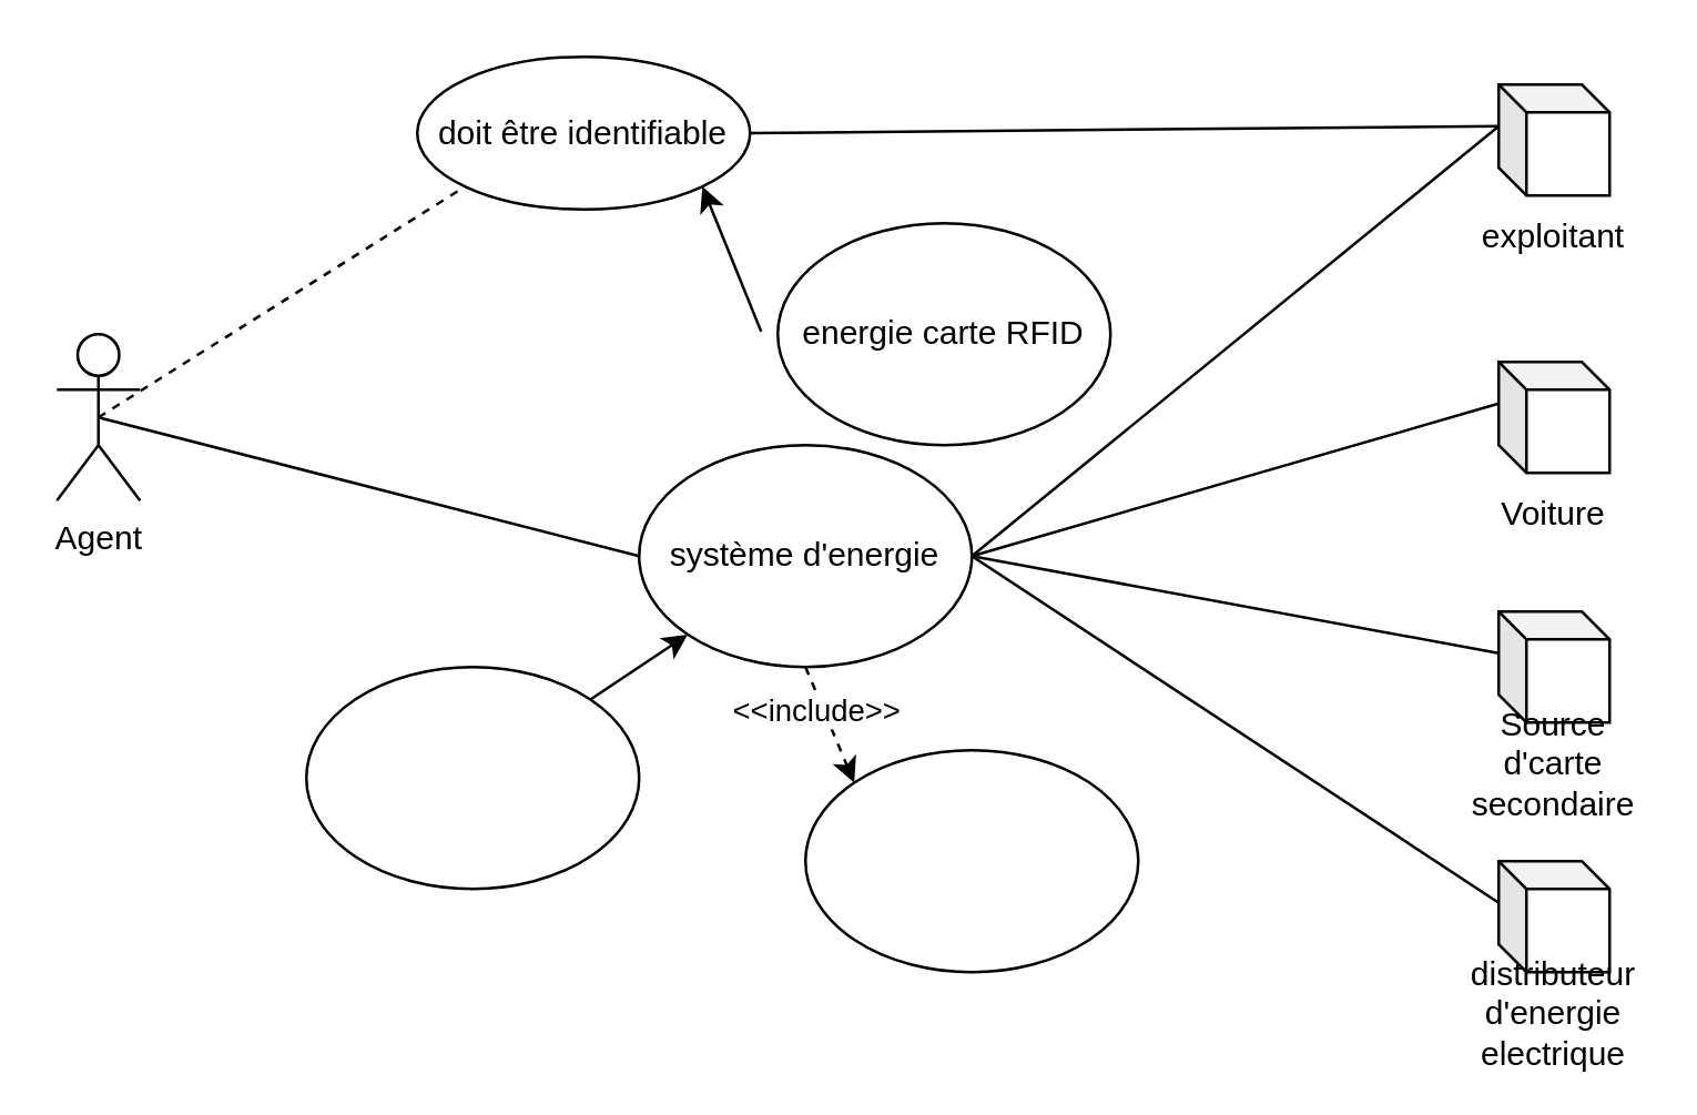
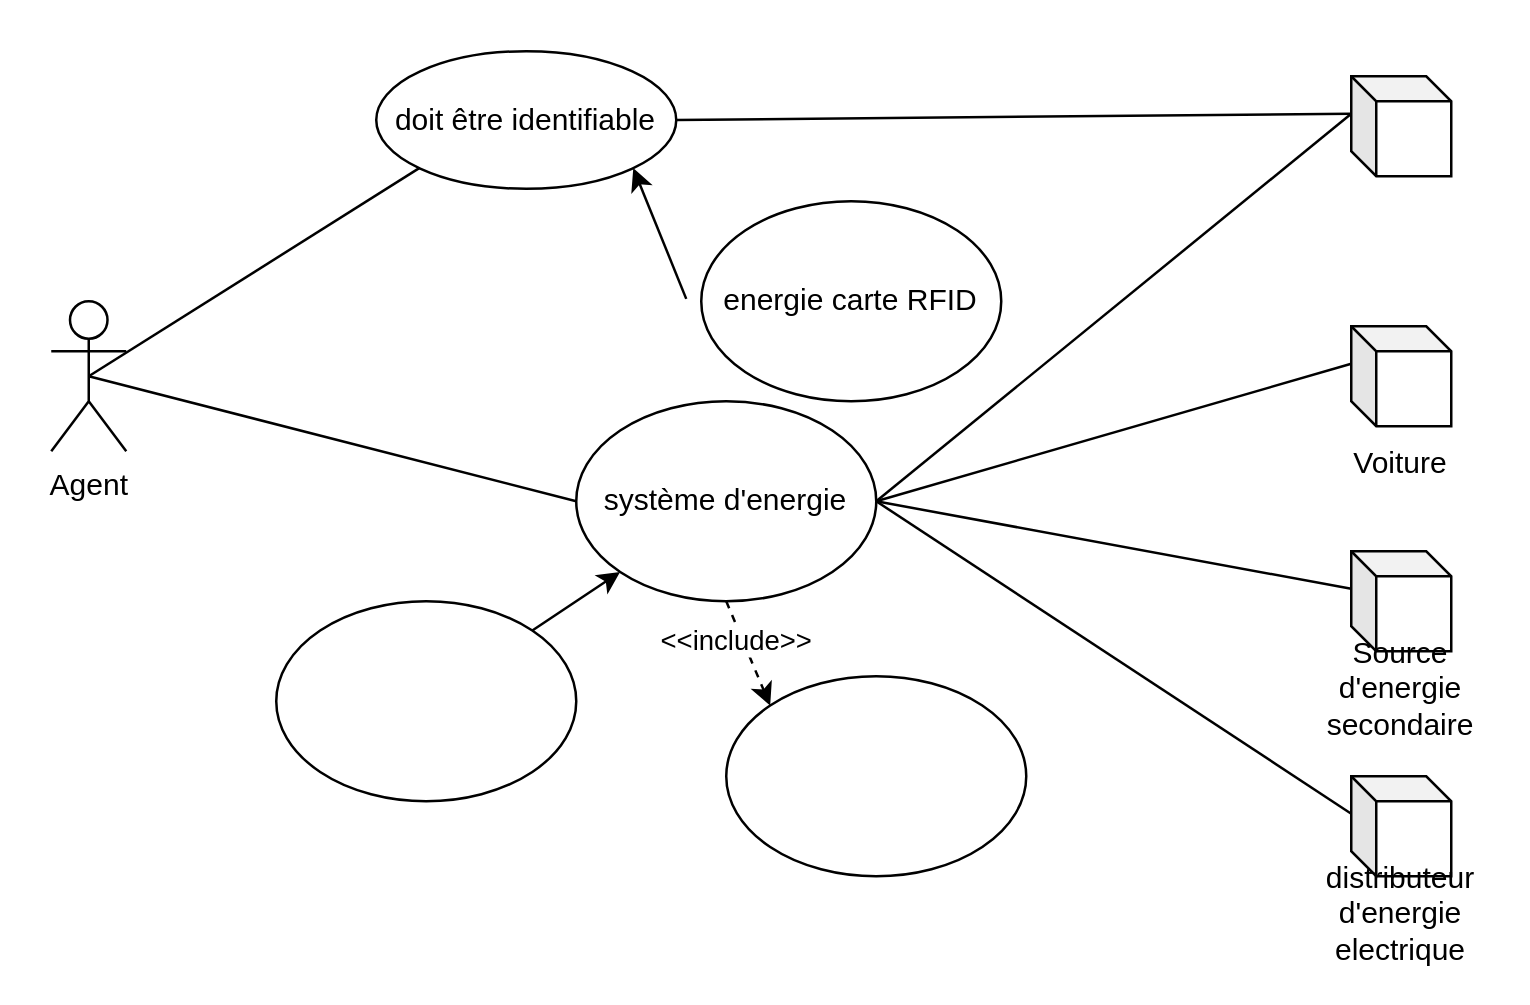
- <mxCell id="22" value="exploitant" style="text;html=1;strokeColor=none;fillColor=none;align=center;verticalAlign=middle;whiteSpace=wrap;rounded=0;" vertex="1" parent="20"><mxGeometry y="40" width="60" height="30" as="geometry" /></mxCell>
- <mxCell id="2" style="rounded=0;orthogonalLoop=1;jettySize=auto;html=1;exitX=0.5;exitY=0.5;exitDx=0;exitDy=0;exitPerimeter=0;entryX=0;entryY=1;entryDx=0;entryDy=0;endArrow=none;endFill=0;dashed=1;" edge="1" parent="1" source="3" target="4"><mxGeometry relative="1" as="geometry" /></mxCell>
+ <mxCell id="2" style="rounded=0;orthogonalLoop=1;jettySize=auto;html=1;exitX=0.5;exitY=0.5;exitDx=0;exitDy=0;exitPerimeter=0;entryX=0;entryY=1;entryDx=0;entryDy=0;endArrow=none;endFill=0;" edge="1" parent="1" source="3" target="4"><mxGeometry relative="1" as="geometry" /></mxCell>
- <mxCell id="19" value="Source d'carte secondaire" style="text;html=1;strokeColor=none;fillColor=none;align=center;verticalAlign=middle;whiteSpace=wrap;rounded=0;" vertex="1" parent="17"><mxGeometry y="40" width="60" height="30" as="geometry" /></mxCell>
+ <mxCell id="19" value="Source d'energie secondaire" style="text;html=1;strokeColor=none;fillColor=none;align=center;verticalAlign=middle;whiteSpace=wrap;rounded=0;" vertex="1" parent="17"><mxGeometry y="40" width="60" height="30" as="geometry" /></mxCell>
